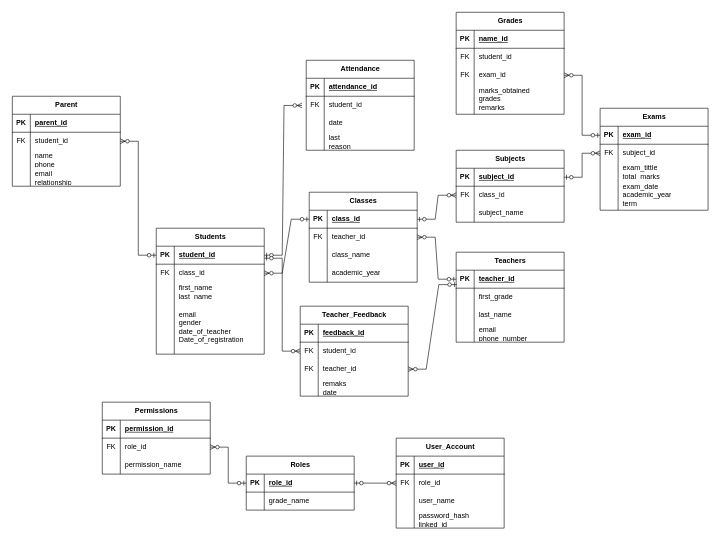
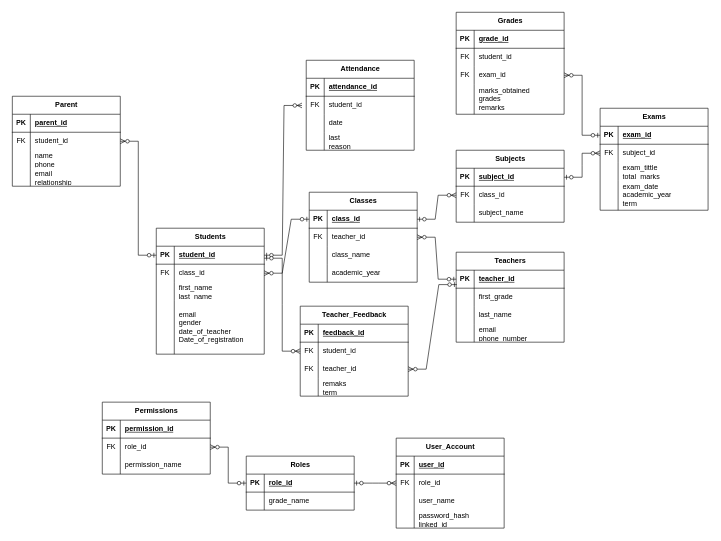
- <mxCell id="80" value="name_id" style="shape=partialRectangle;connectable=0;fillColor=none;top=0;left=0;bottom=0;right=0;align=left;spacingLeft=6;fontStyle=5;overflow=hidden;whiteSpace=wrap;html=1;" vertex="1" parent="78"><mxGeometry x="30" width="150" height="30" as="geometry"><mxRectangle width="150" height="30" as="alternateBounds" /></mxGeometry></mxCell>
+ <mxCell id="80" value="grade_id" style="shape=partialRectangle;connectable=0;fillColor=none;top=0;left=0;bottom=0;right=0;align=left;spacingLeft=6;fontStyle=5;overflow=hidden;whiteSpace=wrap;html=1;" vertex="1" parent="78"><mxGeometry x="30" width="150" height="30" as="geometry"><mxRectangle width="150" height="30" as="alternateBounds" /></mxGeometry></mxCell>
- <mxCell id="102" value="remaks&lt;div&gt;date&lt;/div&gt;" style="shape=partialRectangle;connectable=0;fillColor=none;top=0;left=0;bottom=0;right=0;align=left;spacingLeft=6;overflow=hidden;whiteSpace=wrap;html=1;" vertex="1" parent="100"><mxGeometry x="30" width="150" height="30" as="geometry"><mxRectangle width="150" height="30" as="alternateBounds" /></mxGeometry></mxCell>
+ <mxCell id="102" value="remaks&lt;div&gt;term&lt;/div&gt;" style="shape=partialRectangle;connectable=0;fillColor=none;top=0;left=0;bottom=0;right=0;align=left;spacingLeft=6;overflow=hidden;whiteSpace=wrap;html=1;" vertex="1" parent="100"><mxGeometry x="30" width="150" height="30" as="geometry"><mxRectangle width="150" height="30" as="alternateBounds" /></mxGeometry></mxCell>
